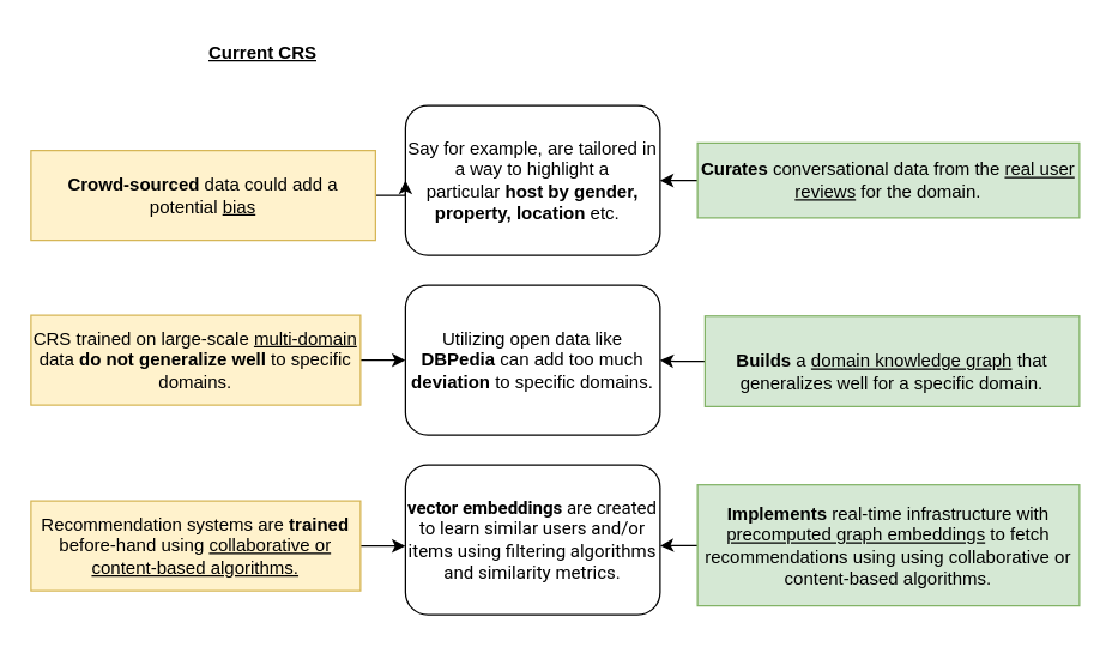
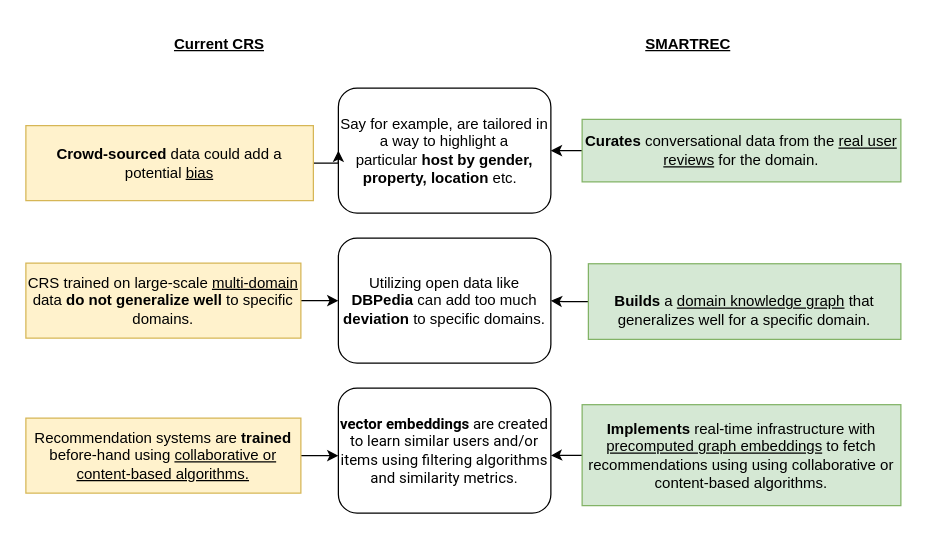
+ <mxCell id="8" value="SMARTREC" style="text;html=1;strokeColor=none;fillColor=none;align=center;verticalAlign=middle;whiteSpace=wrap;rounded=0;fontStyle=5" vertex="1" parent="1"><mxGeometry x="480" y="20" width="140" height="30" as="geometry" /></mxCell>
